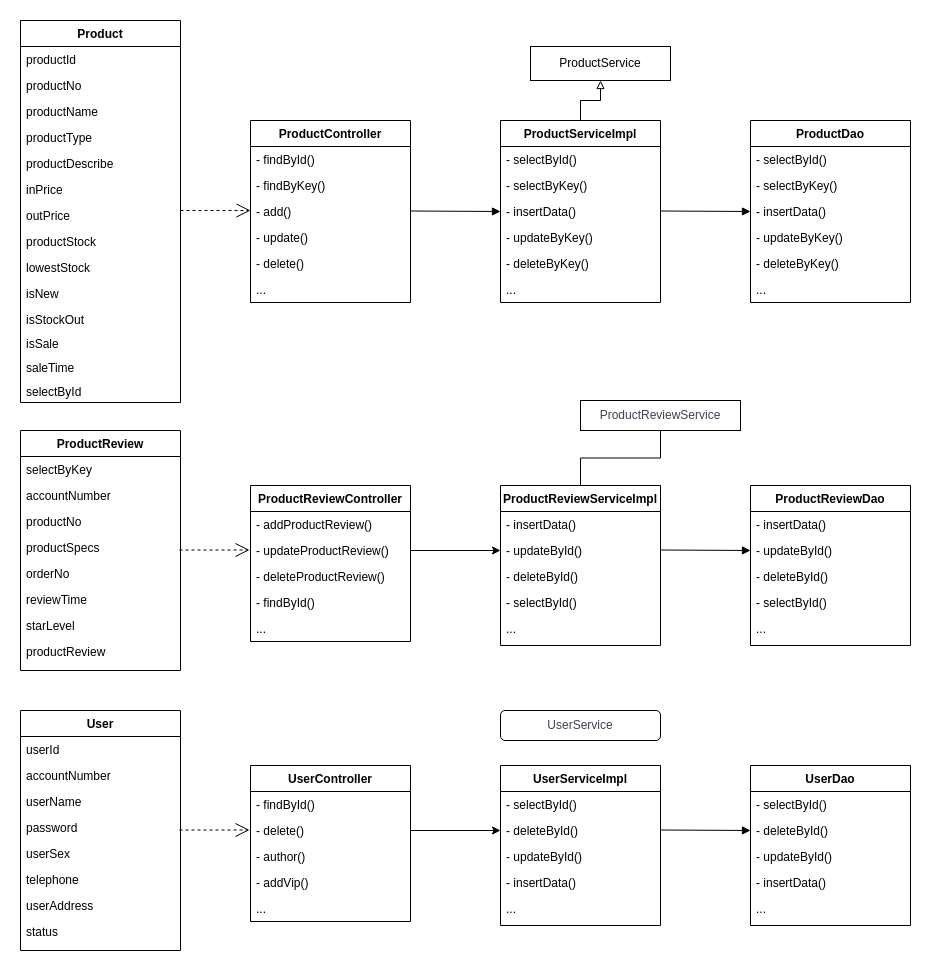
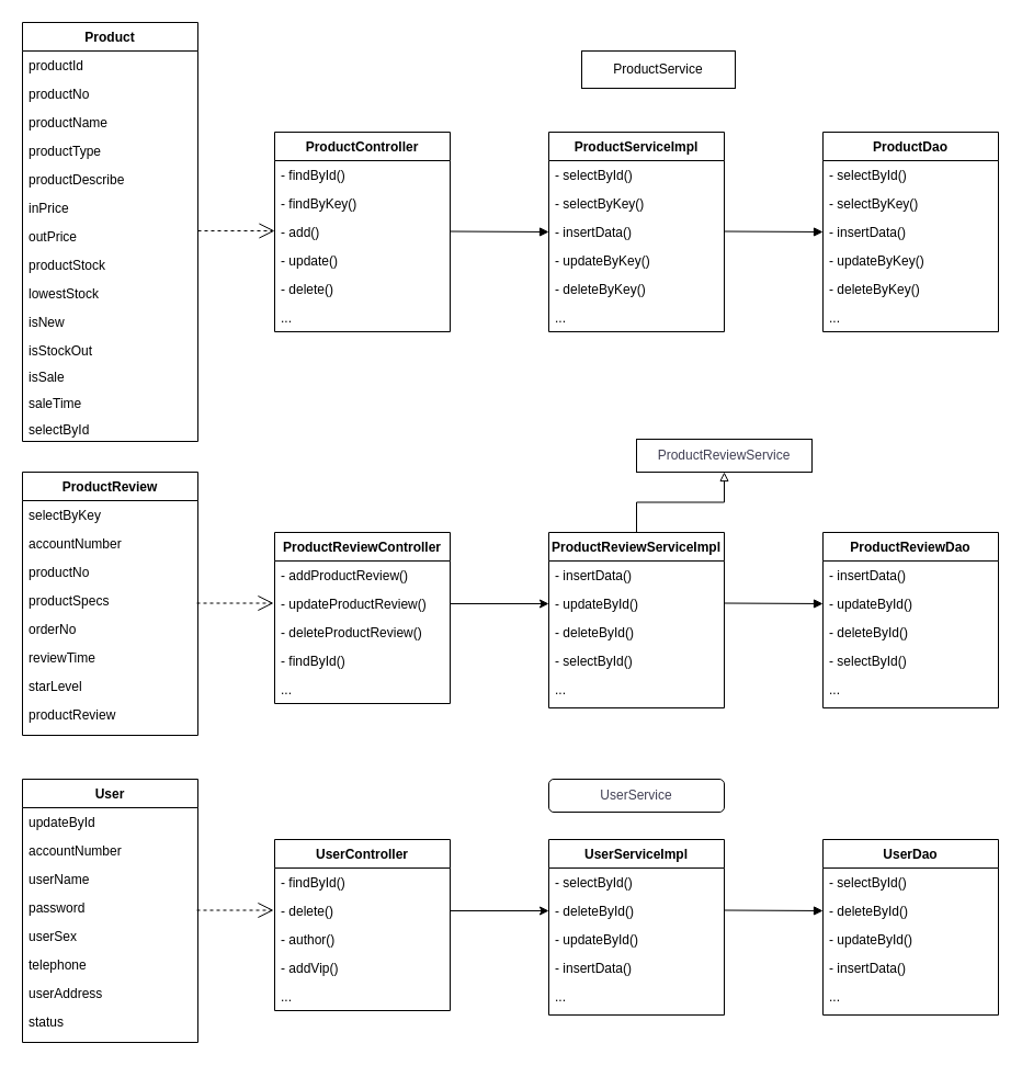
- <mxCell id="24" style="edgeStyle=orthogonalEdgeStyle;rounded=0;orthogonalLoop=1;jettySize=auto;html=1;exitX=0.5;exitY=0;exitDx=0;exitDy=0;entryX=0.5;entryY=1;entryDx=0;entryDy=0;endArrow=block;endFill=0;" parent="1" source="25" target="32" edge="1"><mxGeometry relative="1" as="geometry" /></mxCell>
- <mxCell id="58" style="edgeStyle=orthogonalEdgeStyle;rounded=0;orthogonalLoop=1;jettySize=auto;html=1;exitX=0.5;exitY=0;exitDx=0;exitDy=0;entryX=0.5;entryY=1;entryDx=0;entryDy=0;endArrow=none;endFill=0;" parent="1" source="59" target="65" edge="1"><mxGeometry relative="1" as="geometry" /></mxCell>
+ <mxCell id="58" style="edgeStyle=orthogonalEdgeStyle;rounded=0;orthogonalLoop=1;jettySize=auto;html=1;exitX=0.5;exitY=0;exitDx=0;exitDy=0;entryX=0.5;entryY=1;entryDx=0;entryDy=0;endArrow=block;endFill=0;" parent="1" source="59" target="65" edge="1"><mxGeometry relative="1" as="geometry" /></mxCell>
- <mxCell id="76" value="userId" style="text;align=left;verticalAlign=top;spacingLeft=4;spacingRight=4;overflow=hidden;rotatable=0;points=[[0,0.5],[1,0.5]];portConstraint=eastwest;" parent="75" vertex="1"><mxGeometry y="26" width="160" height="26" as="geometry" /></mxCell>
+ <mxCell id="76" value="updateById" style="text;align=left;verticalAlign=top;spacingLeft=4;spacingRight=4;overflow=hidden;rotatable=0;points=[[0,0.5],[1,0.5]];portConstraint=eastwest;" parent="75" vertex="1"><mxGeometry y="26" width="160" height="26" as="geometry" /></mxCell>
